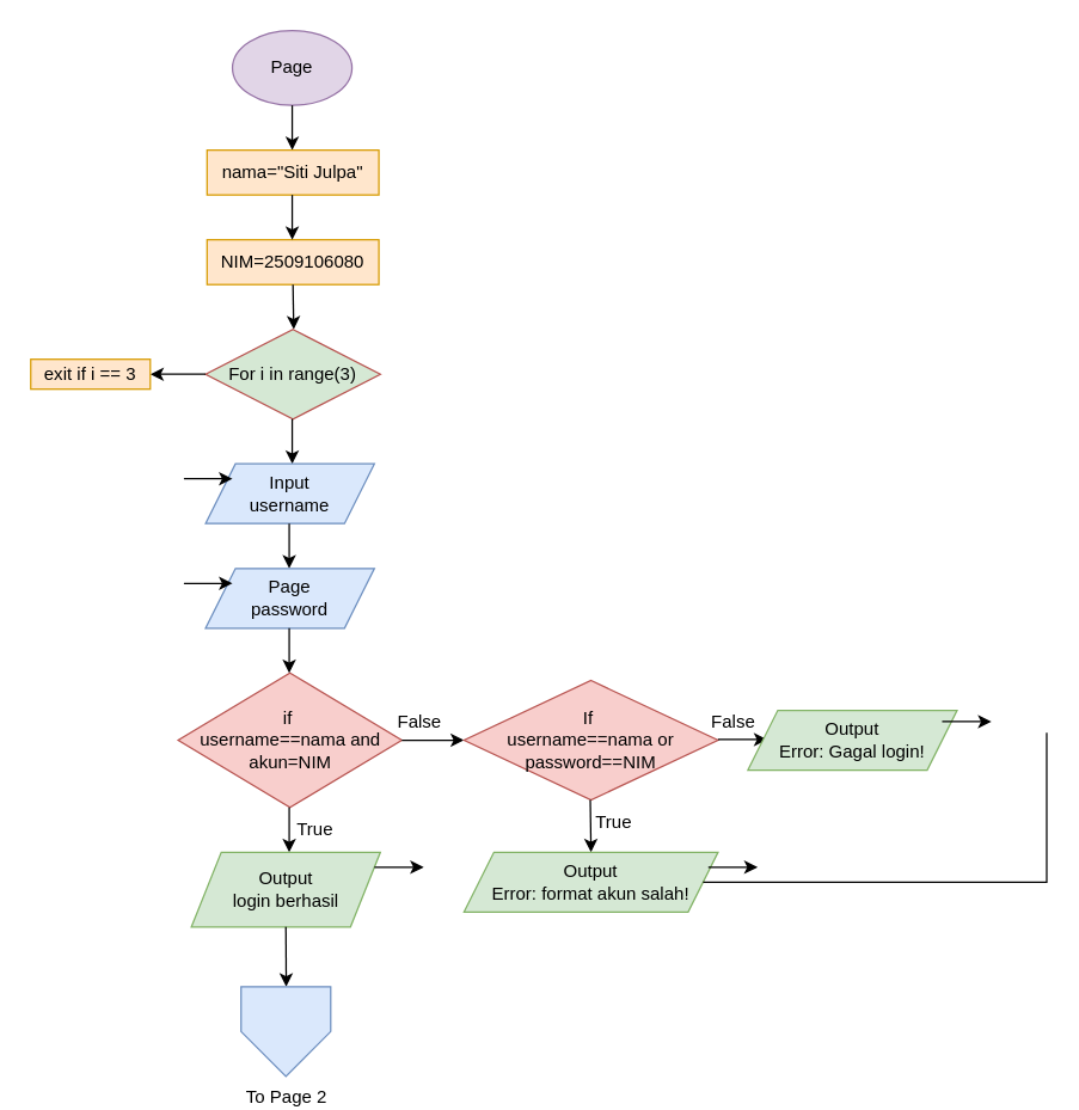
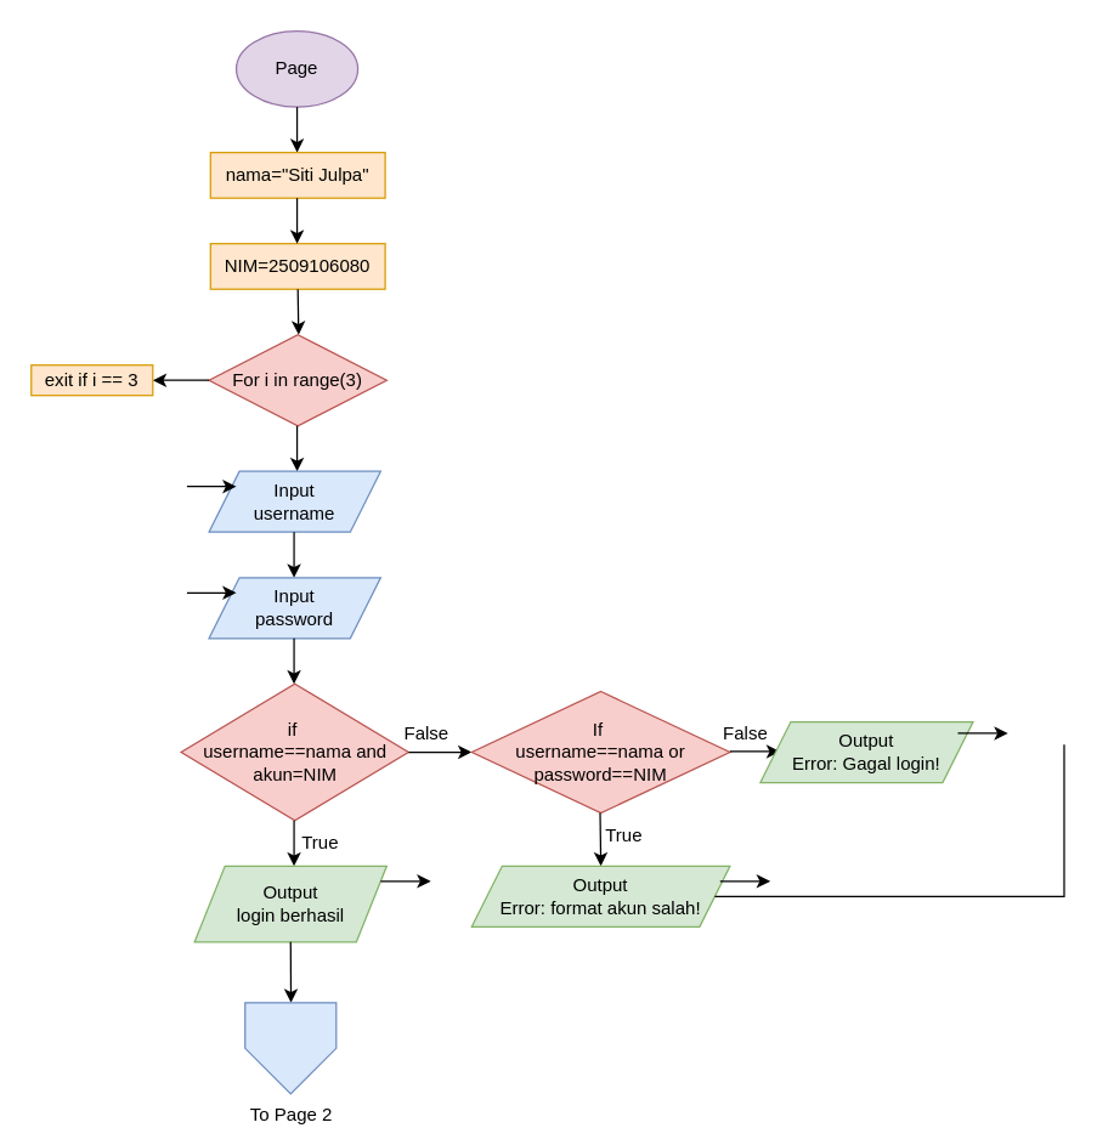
- <mxCell id="8" value="For i in range(3)" style="rhombus;whiteSpace=wrap;html=1;fillColor=#d5e8d4;strokeColor=#b85450;" parent="1" vertex="1"><mxGeometry x="137" y="220" width="117" height="60" as="geometry" /></mxCell>
+ <mxCell id="8" value="For i in range(3)" style="rhombus;whiteSpace=wrap;html=1;fillColor=#f8cecc;strokeColor=#b85450;" parent="1" vertex="1"><mxGeometry x="137" y="220" width="117" height="60" as="geometry" /></mxCell>
- <mxCell id="12" value="Page&lt;div&gt;password&lt;/div&gt;" style="shape=parallelogram;perimeter=parallelogramPerimeter;whiteSpace=wrap;html=1;fixedSize=1;fillColor=#dae8fc;strokeColor=#6c8ebf;" parent="1" vertex="1"><mxGeometry x="137" y="380" width="113" height="40" as="geometry" /></mxCell>
+ <mxCell id="12" value="Input&lt;div&gt;password&lt;/div&gt;" style="shape=parallelogram;perimeter=parallelogramPerimeter;whiteSpace=wrap;html=1;fixedSize=1;fillColor=#dae8fc;strokeColor=#6c8ebf;" parent="1" vertex="1"><mxGeometry x="137" y="380" width="113" height="40" as="geometry" /></mxCell>
